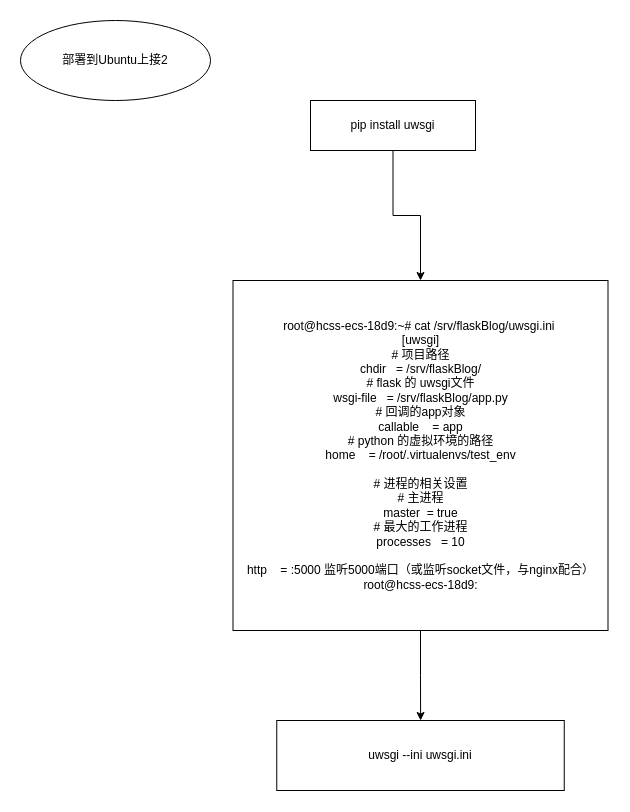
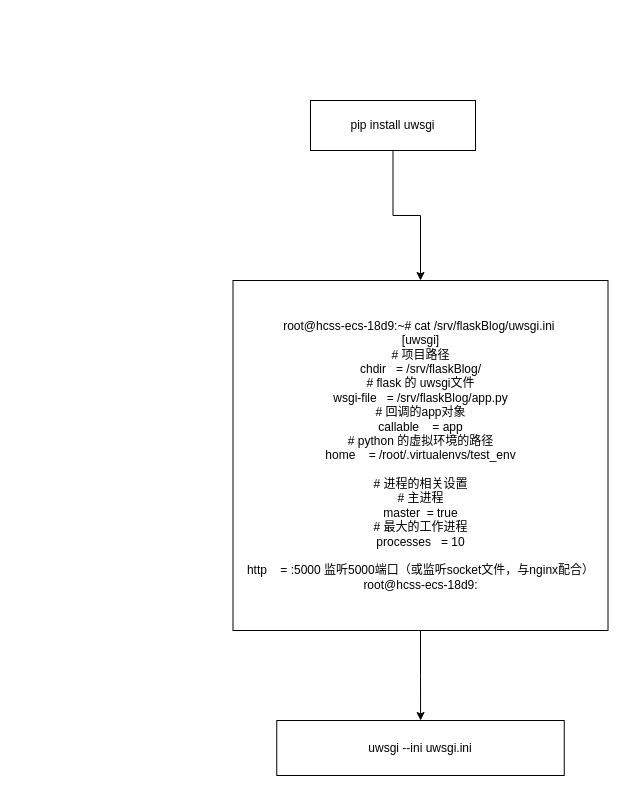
- <mxCell id="2" value="部署到Ubuntu上接2" style="ellipse;whiteSpace=wrap;html=1;" parent="1" vertex="1"><mxGeometry x="20" y="20" width="190" height="80" as="geometry" /></mxCell>
- <mxCell id="7" value="uwsgi --ini uwsgi.ini" style="rounded=0;whiteSpace=wrap;html=1;" vertex="1" parent="1"><mxGeometry x="276.25" y="720" width="287.5" height="70" as="geometry" /></mxCell>
+ <mxCell id="7" value="uwsgi --ini uwsgi.ini" style="rounded=0;whiteSpace=wrap;html=1;" vertex="1" parent="1"><mxGeometry x="276.25" y="720" width="287.5" height="55" as="geometry" /></mxCell>
